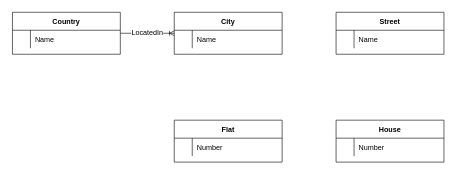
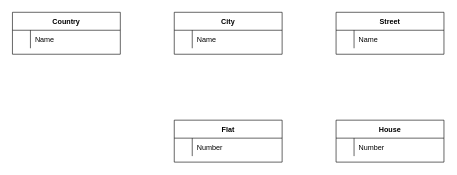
- <mxCell id="22" value="LocatedIn" style="edgeStyle=entityRelationEdgeStyle;fontSize=12;html=1;endArrow=ERoneToMany;" parent="1" source="2" target="6" edge="1"><mxGeometry width="100" height="100" relative="1" as="geometry"><mxPoint x="150" y="340" as="sourcePoint" /><mxPoint x="250" y="240" as="targetPoint" /></mxGeometry></mxCell>
